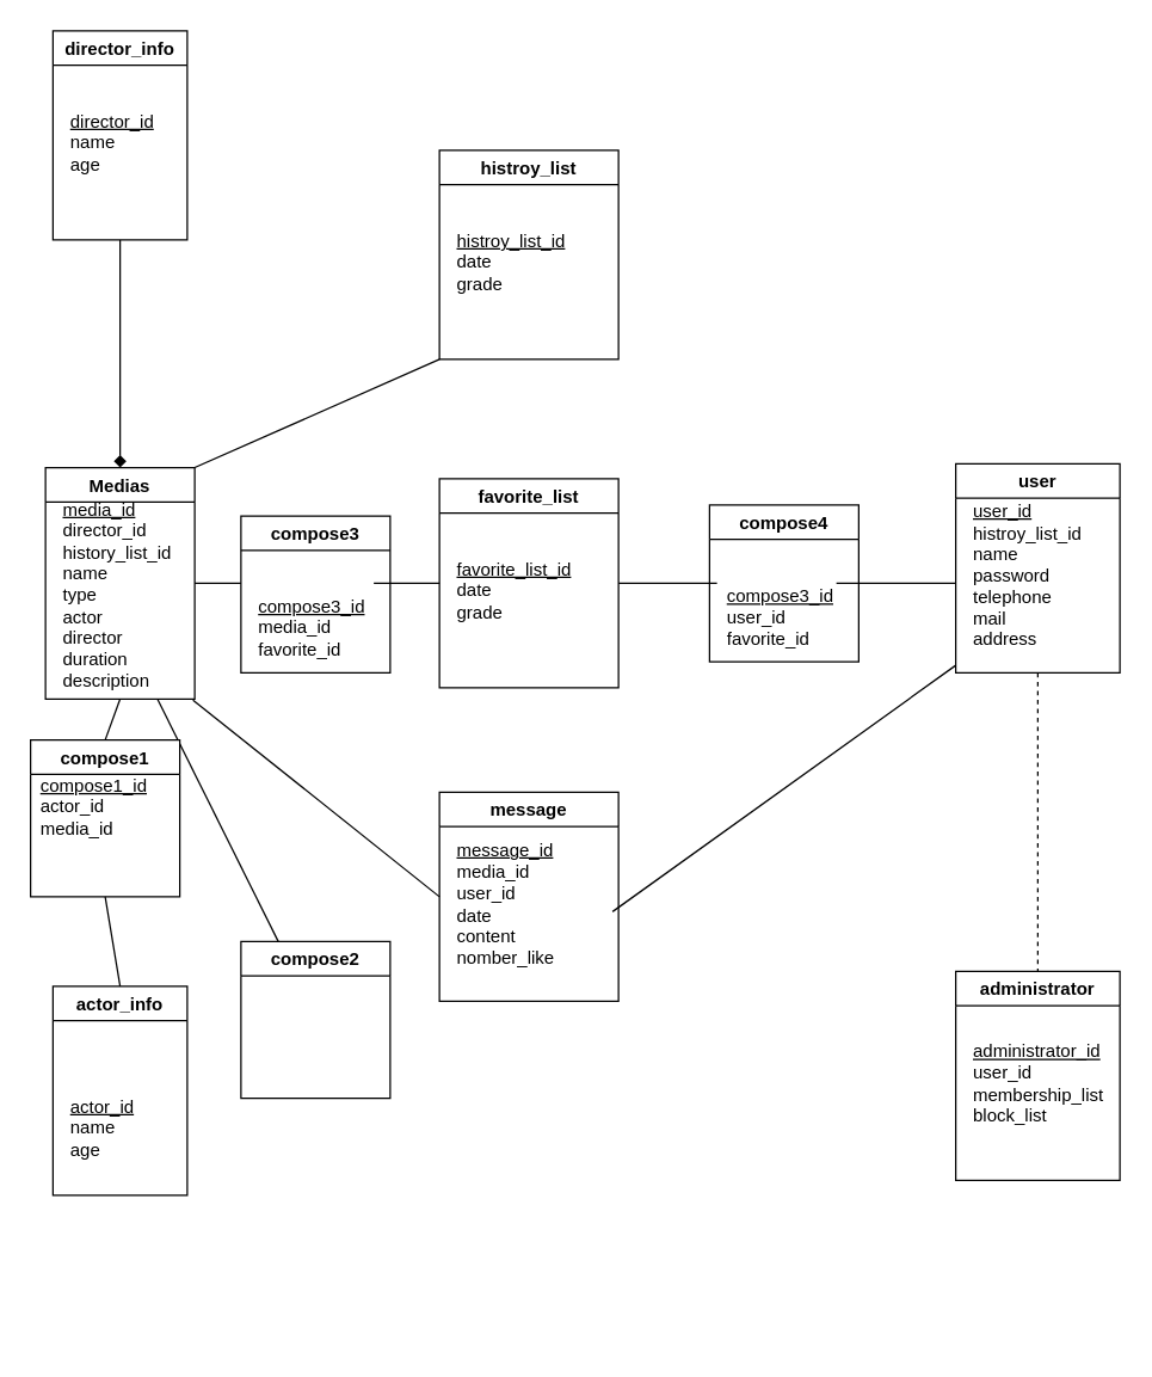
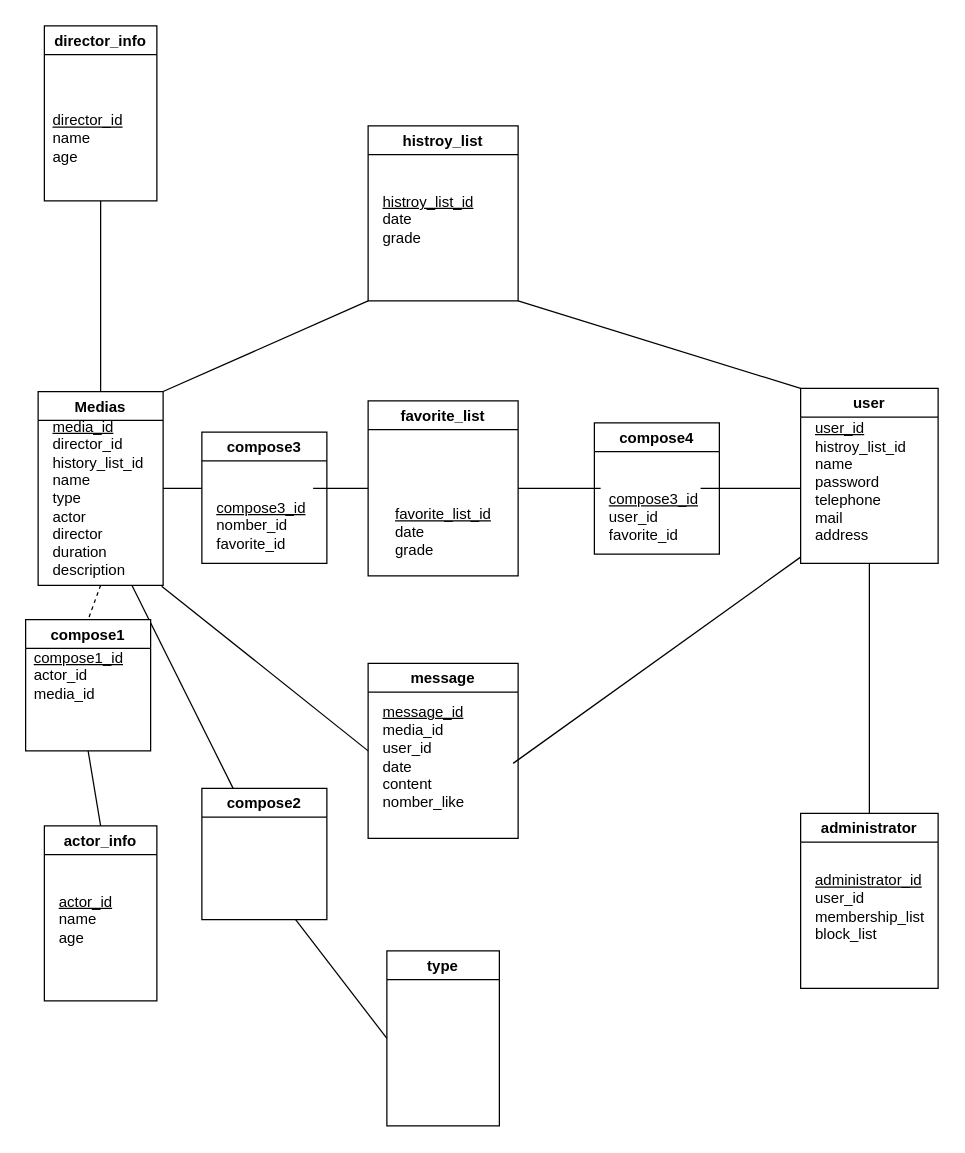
- <mxCell id="20" value="&lt;u&gt;director_id&lt;/u&gt;&lt;br&gt;name&lt;br&gt;age" style="text;html=1;align=left;verticalAlign=middle;resizable=0;points=[];autosize=1;strokeColor=none;fillColor=none;" parent="19" vertex="1"><mxGeometry x="10" y="50" width="70" height="50" as="geometry" /></mxCell>
+ <mxCell id="20" value="&lt;u&gt;director_id&lt;/u&gt;&lt;br&gt;name&lt;br&gt;age" style="text;html=1;align=left;verticalAlign=middle;resizable=0;points=[];autosize=1;strokeColor=none;fillColor=none;" parent="19" vertex="1"><mxGeometry x="5" y="65" width="70" height="50" as="geometry" /></mxCell>
+ <mxCell id="28" value="" style="endArrow=none;html=1;exitX=1;exitY=1;exitDx=0;exitDy=0;entryX=0;entryY=0;entryDx=0;entryDy=0;" parent="1" source="26" target="6" edge="1"><mxGeometry width="50" height="50" relative="1" as="geometry"><mxPoint x="560" y="270" as="sourcePoint" /><mxPoint x="660" y="410" as="targetPoint" /></mxGeometry></mxCell>
- <mxCell id="23" value="" style="endArrow=diamond;html=1;exitX=0.5;exitY=1;exitDx=0;exitDy=0;entryX=0.5;entryY=0;entryDx=0;entryDy=0;" parent="1" source="19" target="2" edge="1"><mxGeometry width="50" height="50" relative="1" as="geometry"><mxPoint x="80" y="260" as="sourcePoint" /><mxPoint x="304" y="400" as="targetPoint" /></mxGeometry></mxCell>
+ <mxCell id="23" value="" style="endArrow=none;html=1;exitX=0.5;exitY=1;exitDx=0;exitDy=0;entryX=0.5;entryY=0;entryDx=0;entryDy=0;" parent="1" source="19" target="2" edge="1"><mxGeometry width="50" height="50" relative="1" as="geometry"><mxPoint x="80" y="260" as="sourcePoint" /><mxPoint x="304" y="400" as="targetPoint" /></mxGeometry></mxCell>
- <mxCell id="5" value="&lt;u&gt;favorite_list_id&lt;/u&gt;&lt;br&gt;date&lt;br&gt;grade" style="text;html=1;align=left;verticalAlign=middle;resizable=0;points=[];autosize=1;strokeColor=none;fillColor=none;" parent="4" vertex="1"><mxGeometry x="10" y="50" width="90" height="50" as="geometry" /></mxCell>
+ <mxCell id="5" value="&lt;u&gt;favorite_list_id&lt;/u&gt;&lt;br&gt;date&lt;br&gt;grade" style="text;html=1;align=left;verticalAlign=middle;resizable=0;points=[];autosize=1;strokeColor=none;fillColor=none;" parent="4" vertex="1"><mxGeometry x="20" y="80" width="90" height="50" as="geometry" /></mxCell>
- <mxCell id="37" value="&lt;u&gt;compose3_id&lt;/u&gt;&lt;br&gt;media_id&lt;br&gt;favorite_id" style="text;html=1;align=left;verticalAlign=middle;resizable=0;points=[];autosize=1;strokeColor=none;fillColor=none;" parent="36" vertex="1"><mxGeometry x="10" y="50" width="90" height="50" as="geometry" /></mxCell>
+ <mxCell id="37" value="&lt;u&gt;compose3_id&lt;/u&gt;&lt;br&gt;nomber_id&lt;br&gt;favorite_id" style="text;html=1;align=left;verticalAlign=middle;resizable=0;points=[];autosize=1;strokeColor=none;fillColor=none;" parent="36" vertex="1"><mxGeometry x="10" y="50" width="90" height="50" as="geometry" /></mxCell>
- <mxCell id="24" value="" style="endArrow=none;html=1;entryX=0.5;entryY=0;entryDx=0;entryDy=0;exitX=0.5;exitY=1;exitDx=0;exitDy=0;" parent="1" source="2" target="33" edge="1"><mxGeometry width="50" height="50" relative="1" as="geometry"><mxPoint x="230" y="430" as="sourcePoint" /><mxPoint x="80" y="540" as="targetPoint" /></mxGeometry></mxCell>
+ <mxCell id="24" value="" style="endArrow=none;html=1;entryX=0.5;entryY=0;entryDx=0;entryDy=0;exitX=0.5;exitY=1;exitDx=0;exitDy=0;dashed=1;" parent="1" source="2" target="33" edge="1"><mxGeometry width="50" height="50" relative="1" as="geometry"><mxPoint x="230" y="430" as="sourcePoint" /><mxPoint x="80" y="540" as="targetPoint" /></mxGeometry></mxCell>
- <mxCell id="18" value="" style="endArrow=none;html=1;exitX=0.5;exitY=1;exitDx=0;exitDy=0;dashed=1;" parent="1" source="6" target="9" edge="1"><mxGeometry width="50" height="50" relative="1" as="geometry"><mxPoint x="695" y="590" as="sourcePoint" /><mxPoint x="470" y="500" as="targetPoint" /></mxGeometry></mxCell>
+ <mxCell id="18" value="" style="endArrow=none;html=1;exitX=0.5;exitY=1;exitDx=0;exitDy=0;" parent="1" source="6" target="9" edge="1"><mxGeometry width="50" height="50" relative="1" as="geometry"><mxPoint x="695" y="590" as="sourcePoint" /><mxPoint x="470" y="500" as="targetPoint" /></mxGeometry></mxCell>
- <mxCell id="22" value="&lt;u&gt;actor_id&lt;/u&gt;&lt;br&gt;name&lt;br&gt;age" style="text;html=1;align=left;verticalAlign=middle;resizable=0;points=[];autosize=1;strokeColor=none;fillColor=none;" parent="21" vertex="1"><mxGeometry x="10" y="70" width="60" height="50" as="geometry" /></mxCell>
+ <mxCell id="22" value="&lt;u&gt;actor_id&lt;/u&gt;&lt;br&gt;name&lt;br&gt;age" style="text;html=1;align=left;verticalAlign=middle;resizable=0;points=[];autosize=1;strokeColor=none;fillColor=none;" parent="21" vertex="1"><mxGeometry x="10" y="50" width="60" height="50" as="geometry" /></mxCell>
+ <mxCell id="31" value="" style="endArrow=none;html=1;entryX=0.75;entryY=1;entryDx=0;entryDy=0;exitX=0;exitY=0.5;exitDx=0;exitDy=0;" parent="1" source="30" target="35" edge="1"><mxGeometry width="50" height="50" relative="1" as="geometry"><mxPoint x="300" y="620" as="sourcePoint" /><mxPoint x="238.284" y="711.213" as="targetPoint" /></mxGeometry></mxCell>
+ <mxCell id="30" value="type" style="swimlane;" parent="1" vertex="1"><mxGeometry x="309" y="760" width="90" height="140" as="geometry" /></mxCell>
